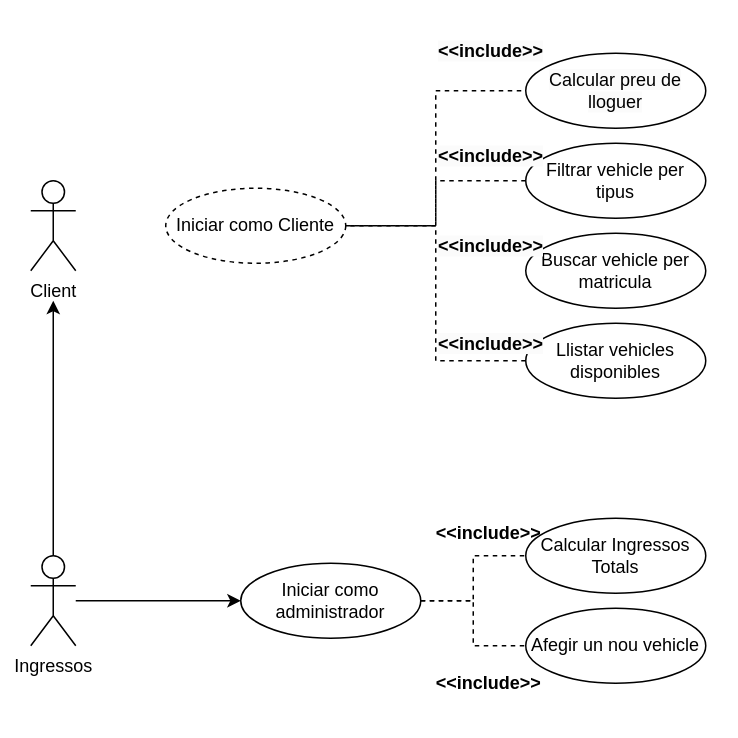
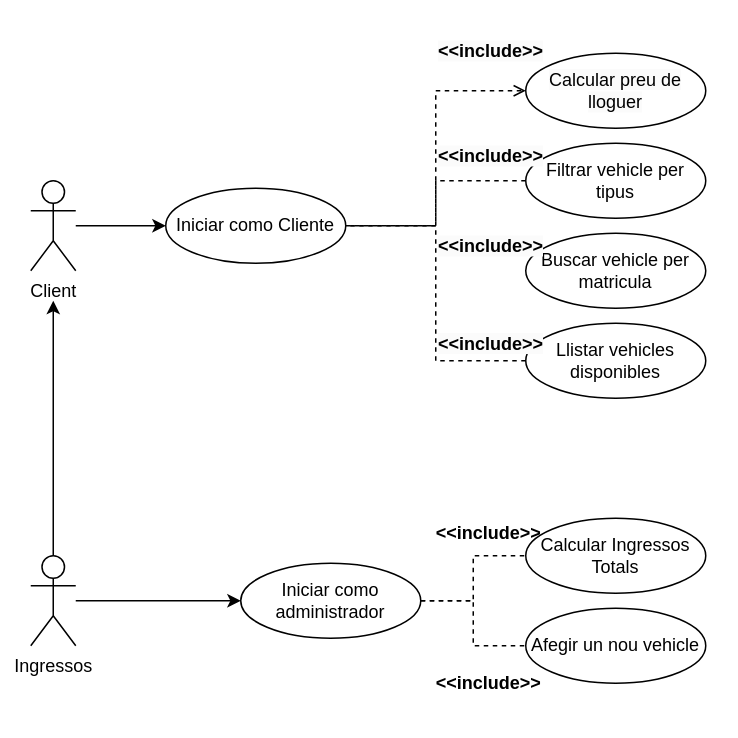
- <mxCell id="20" value="" style="endArrow=none;dashed=1;html=1;rounded=0;exitX=1;exitY=0.5;exitDx=0;exitDy=0;entryX=0;entryY=0.5;entryDx=0;entryDy=0;edgeStyle=orthogonalEdgeStyle;" edge="1" parent="1" source="17" target="6"><mxGeometry width="50" height="50" relative="1" as="geometry"><mxPoint x="370" y="200" as="sourcePoint" /><mxPoint x="250" y="170" as="targetPoint" /></mxGeometry></mxCell>
+ <mxCell id="20" value="" style="endArrow=open;dashed=1;html=1;rounded=0;exitX=1;exitY=0.5;exitDx=0;exitDy=0;entryX=0;entryY=0.5;entryDx=0;entryDy=0;edgeStyle=orthogonalEdgeStyle;" edge="1" parent="1" source="17" target="6"><mxGeometry width="50" height="50" relative="1" as="geometry"><mxPoint x="370" y="200" as="sourcePoint" /><mxPoint x="250" y="170" as="targetPoint" /></mxGeometry></mxCell>
+ <mxCell id="2" style="edgeStyle=orthogonalEdgeStyle;rounded=0;orthogonalLoop=1;jettySize=auto;html=1;entryX=0;entryY=0.5;entryDx=0;entryDy=0;" edge="1" parent="1" source="3" target="17"><mxGeometry relative="1" as="geometry" /></mxCell>
- <mxCell id="17" value="Iniciar como Cliente" style="ellipse;whiteSpace=wrap;html=1;dashed=1;" vertex="1" parent="1"><mxGeometry x="110" y="125" width="120" height="50" as="geometry" /></mxCell>
+ <mxCell id="17" value="Iniciar como Cliente" style="ellipse;whiteSpace=wrap;html=1;" vertex="1" parent="1"><mxGeometry x="110" y="125" width="120" height="50" as="geometry" /></mxCell>
